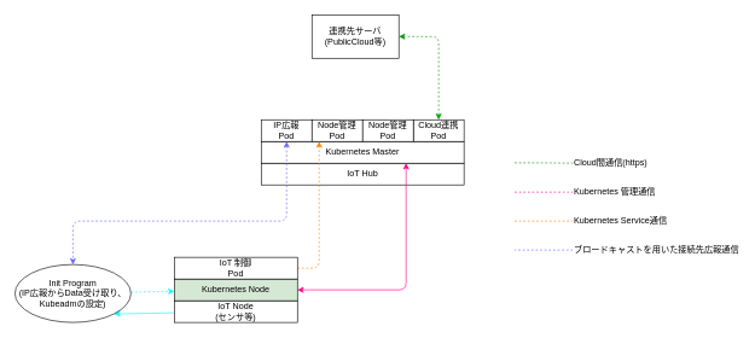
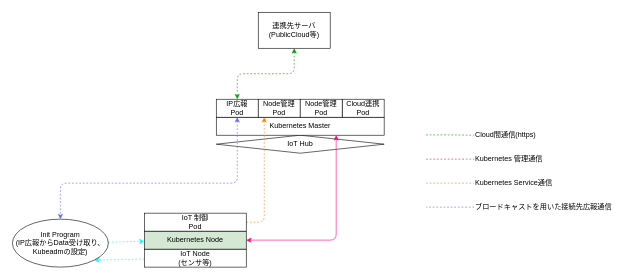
- <mxCell id="5" style="edgeStyle=orthogonalEdgeStyle;html=1;entryX=0.5;entryY=0;entryDx=0;entryDy=0;dashed=1;startArrow=classic;startFill=1;strokeColor=#009900;" edge="1" parent="1" source="6" target="12"><mxGeometry relative="1" as="geometry" /></mxCell>
+ <mxCell id="5" style="edgeStyle=orthogonalEdgeStyle;html=1;dashed=1;startArrow=classic;startFill=1;strokeColor=#009900;" edge="1" parent="1" source="6" target="10"><mxGeometry relative="1" as="geometry" /></mxCell>
- <mxCell id="2" value="IoT Hub" style="rounded=0;whiteSpace=wrap;html=1;" vertex="1" parent="1"><mxGeometry x="360" y="225" width="280" height="30" as="geometry" /></mxCell>
+ <mxCell id="2" value="IoT Hub" style="rhombus;whiteSpace=wrap;html=1;" vertex="1" parent="1"><mxGeometry x="360" y="225" width="280" height="30" as="geometry" /></mxCell>
- <mxCell id="3" style="edgeStyle=none;html=1;entryX=1;entryY=1;entryDx=0;entryDy=0;dashed=0;strokeColor=#00FFFF;" edge="1" parent="1" source="4" target="16"><mxGeometry relative="1" as="geometry" /></mxCell>
+ <mxCell id="3" style="edgeStyle=none;html=1;entryX=1;entryY=1;entryDx=0;entryDy=0;dashed=1;strokeColor=#00FFFF;" edge="1" parent="1" source="4" target="16"><mxGeometry relative="1" as="geometry" /></mxCell>
